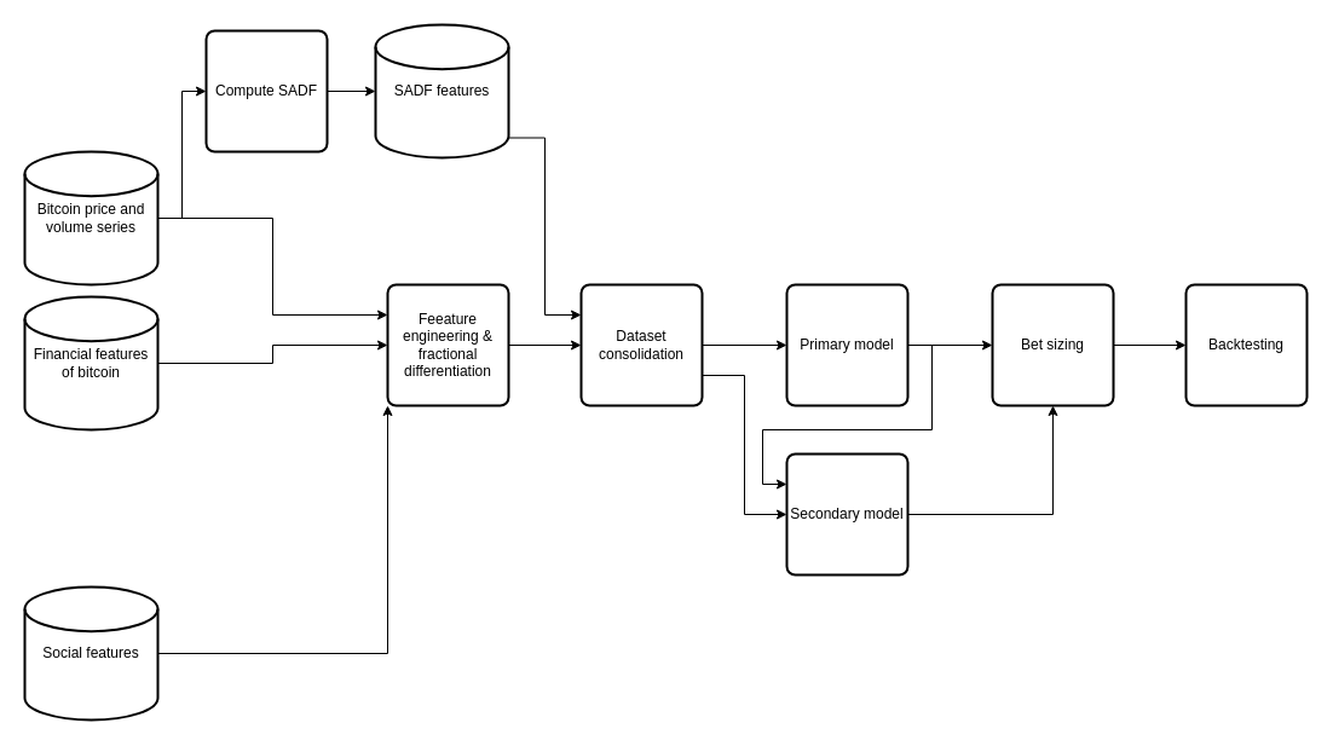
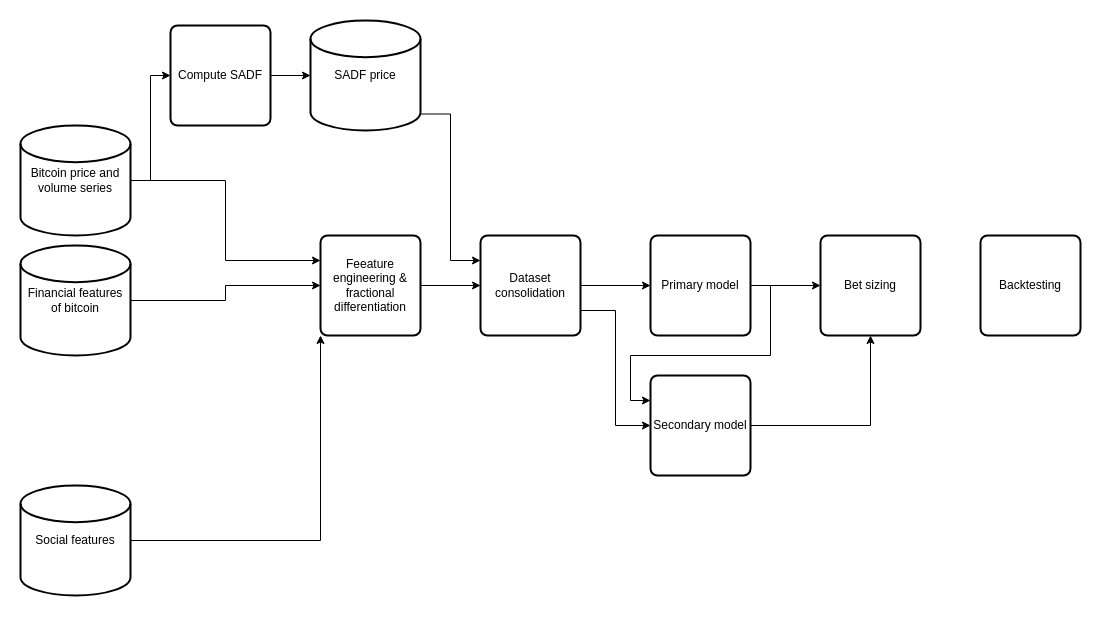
- <mxCell id="8" value="SADF features" style="strokeWidth=2;html=1;shape=mxgraph.flowchart.database;whiteSpace=wrap;" vertex="1" parent="1"><mxGeometry x="310" y="20" width="110" height="110" as="geometry" /></mxCell>
+ <mxCell id="8" value="SADF price" style="strokeWidth=2;html=1;shape=mxgraph.flowchart.database;whiteSpace=wrap;" vertex="1" parent="1"><mxGeometry x="310" y="20" width="110" height="110" as="geometry" /></mxCell>
- <mxCell id="23" style="edgeStyle=orthogonalEdgeStyle;rounded=0;orthogonalLoop=1;jettySize=auto;html=1;exitX=1;exitY=0.5;exitDx=0;exitDy=0;" edge="1" parent="1" source="24" target="25"><mxGeometry relative="1" as="geometry" /></mxCell>
